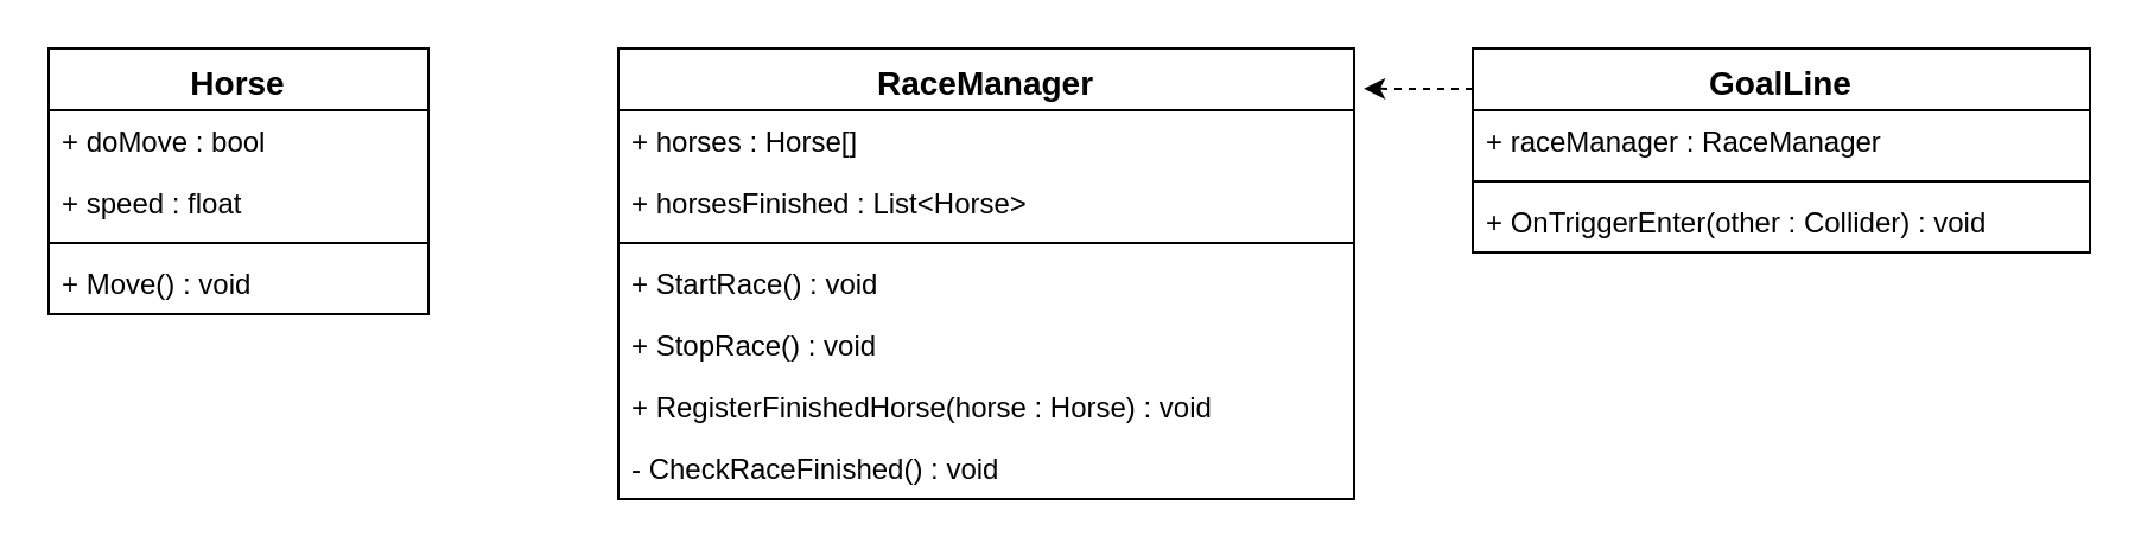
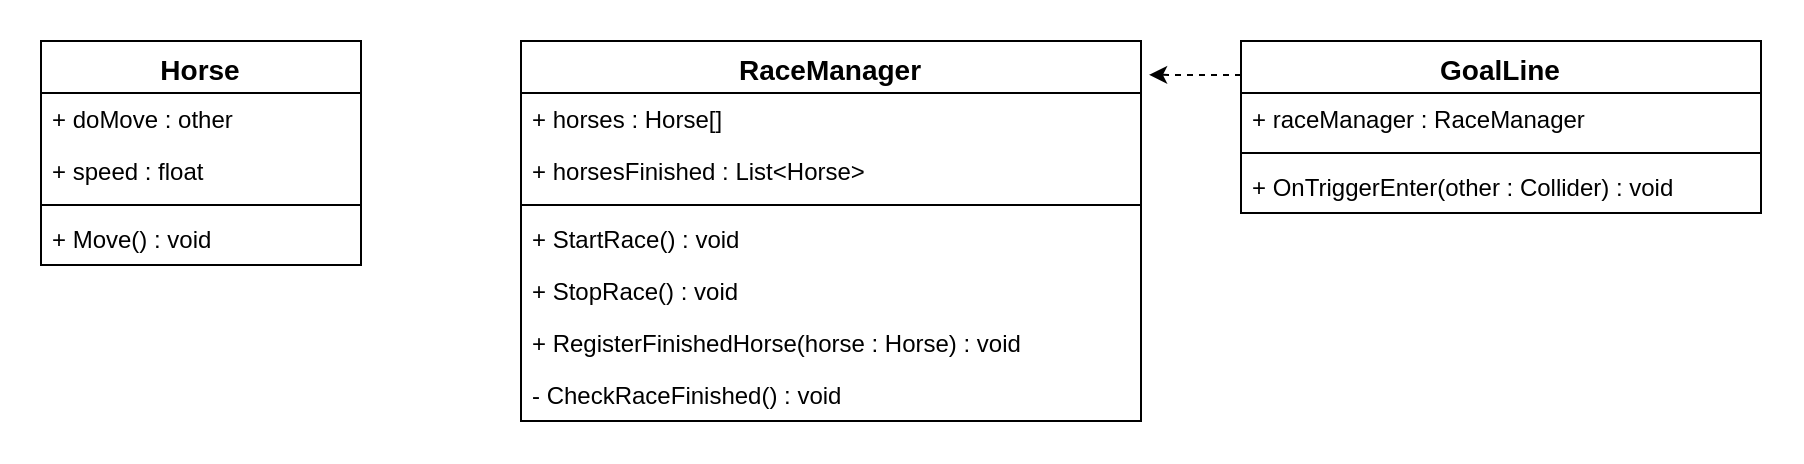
- <mxCell id="3" value="+ doMove : bool" style="text;strokeColor=none;fillColor=none;align=left;verticalAlign=top;spacingLeft=4;spacingRight=4;overflow=hidden;rotatable=0;points=[[0,0.5],[1,0.5]];portConstraint=eastwest;" vertex="1" parent="2"><mxGeometry y="26" width="160" height="26" as="geometry" /></mxCell>
+ <mxCell id="3" value="+ doMove : other" style="text;strokeColor=none;fillColor=none;align=left;verticalAlign=top;spacingLeft=4;spacingRight=4;overflow=hidden;rotatable=0;points=[[0,0.5],[1,0.5]];portConstraint=eastwest;" vertex="1" parent="2"><mxGeometry y="26" width="160" height="26" as="geometry" /></mxCell>
